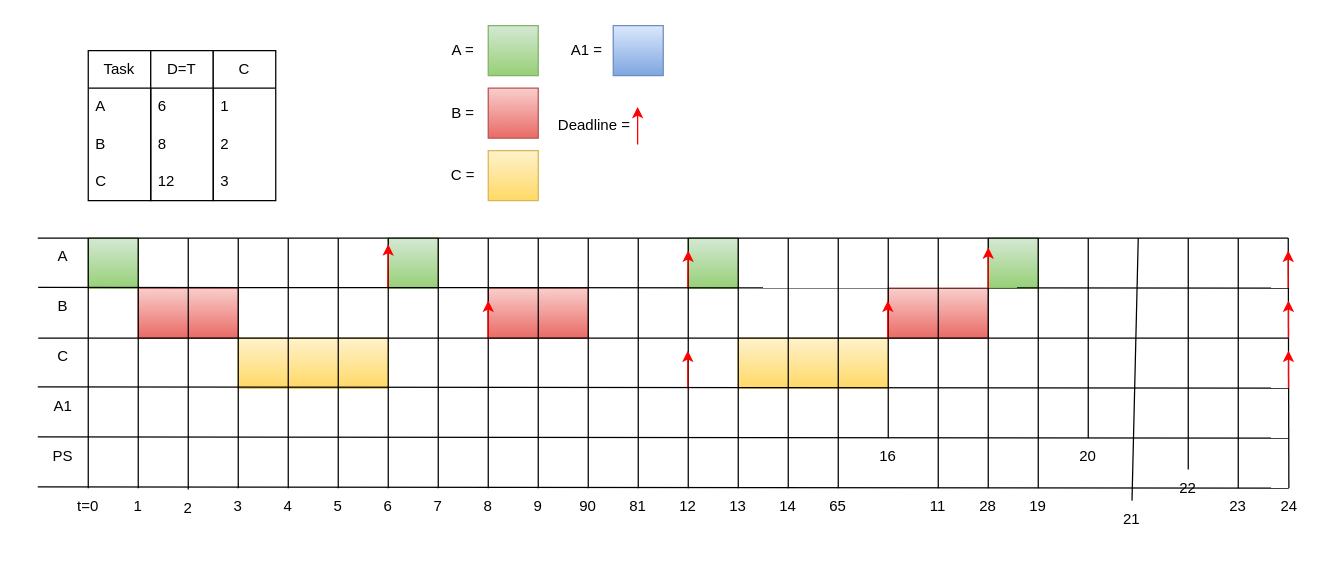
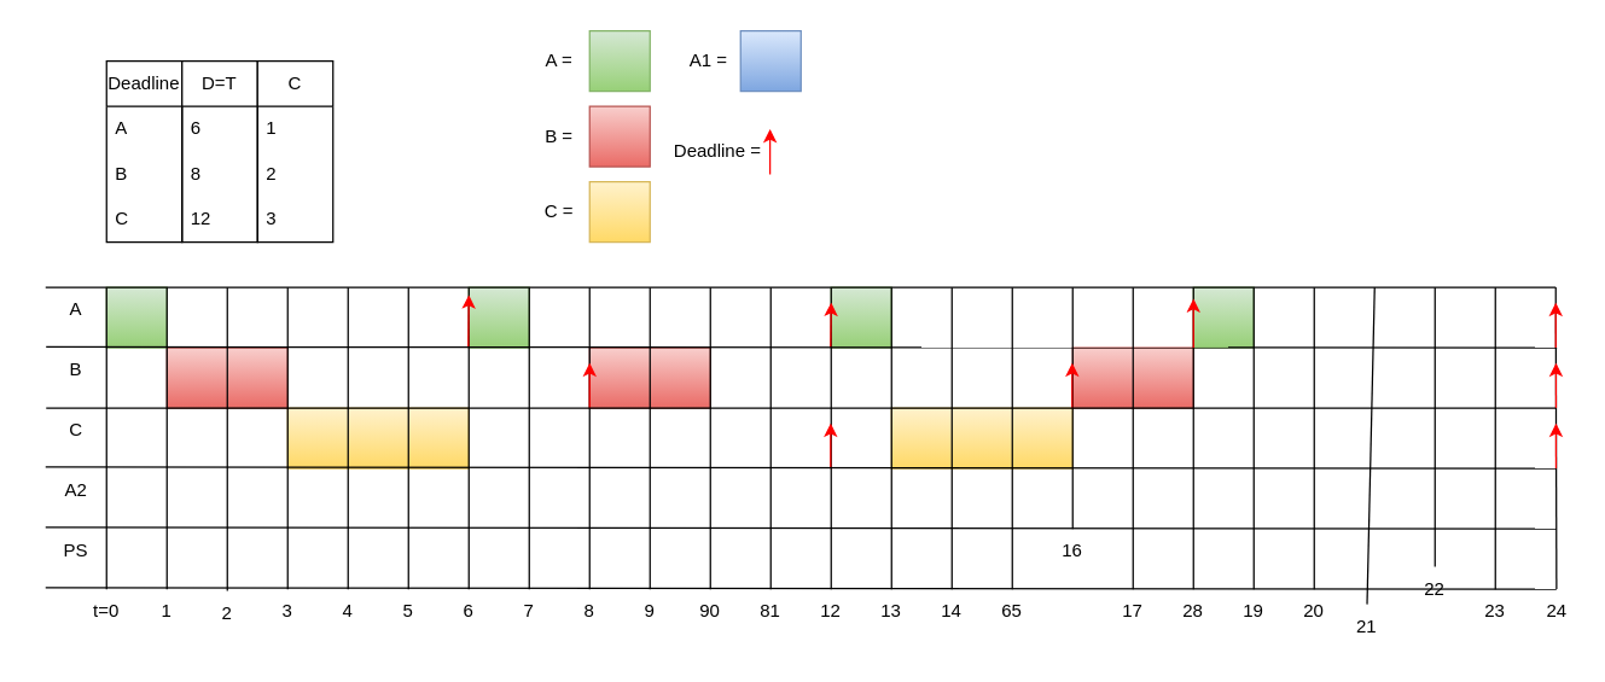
- <mxCell id="39" value="Task" style="swimlane;fontStyle=0;childLayout=stackLayout;horizontal=1;startSize=30;horizontalStack=0;resizeParent=1;resizeParentMax=0;resizeLast=0;collapsible=1;marginBottom=0;whiteSpace=wrap;html=1;" vertex="1" parent="1"><mxGeometry x="70" y="40" width="50" height="120" as="geometry" /></mxCell>
+ <mxCell id="39" value="Deadline" style="swimlane;fontStyle=0;childLayout=stackLayout;horizontal=1;startSize=30;horizontalStack=0;resizeParent=1;resizeParentMax=0;resizeLast=0;collapsible=1;marginBottom=0;whiteSpace=wrap;html=1;" vertex="1" parent="1"><mxGeometry x="70" y="40" width="50" height="120" as="geometry" /></mxCell>
- <mxCell id="82" value="A1" style="text;html=1;strokeColor=none;fillColor=none;align=center;verticalAlign=middle;whiteSpace=wrap;rounded=0;" vertex="1" parent="1"><mxGeometry x="20" y="310" width="60" height="30" as="geometry" /></mxCell>
+ <mxCell id="82" value="A2" style="text;html=1;strokeColor=none;fillColor=none;align=center;verticalAlign=middle;whiteSpace=wrap;rounded=0;" vertex="1" parent="1"><mxGeometry x="20" y="310" width="60" height="30" as="geometry" /></mxCell>
- <mxCell id="77" value="20" style="text;html=1;strokeColor=none;fillColor=none;align=center;verticalAlign=middle;whiteSpace=wrap;rounded=0;" vertex="1" parent="1"><mxGeometry x="860" y="350" width="20" height="30" as="geometry" /></mxCell>
+ <mxCell id="77" value="20" style="text;html=1;strokeColor=none;fillColor=none;align=center;verticalAlign=middle;whiteSpace=wrap;rounded=0;" vertex="1" parent="1"><mxGeometry x="860" y="390" width="20" height="30" as="geometry" /></mxCell>
- <mxCell id="74" value="11" style="text;html=1;strokeColor=none;fillColor=none;align=center;verticalAlign=middle;whiteSpace=wrap;rounded=0;" vertex="1" parent="1"><mxGeometry x="740" y="390" width="20" height="30" as="geometry" /></mxCell>
+ <mxCell id="74" value="17" style="text;html=1;strokeColor=none;fillColor=none;align=center;verticalAlign=middle;whiteSpace=wrap;rounded=0;" vertex="1" parent="1"><mxGeometry x="740" y="390" width="20" height="30" as="geometry" /></mxCell>
